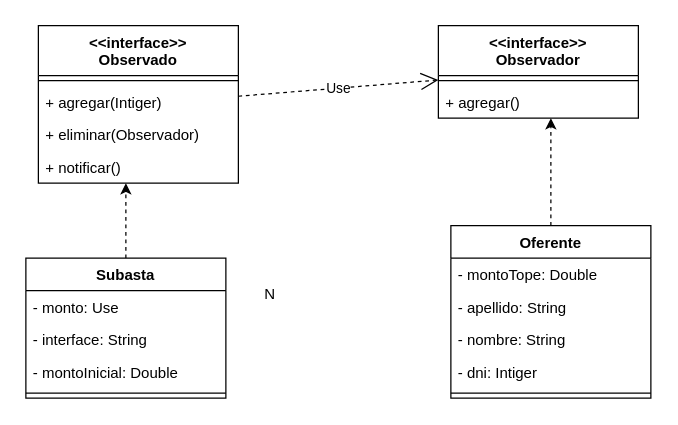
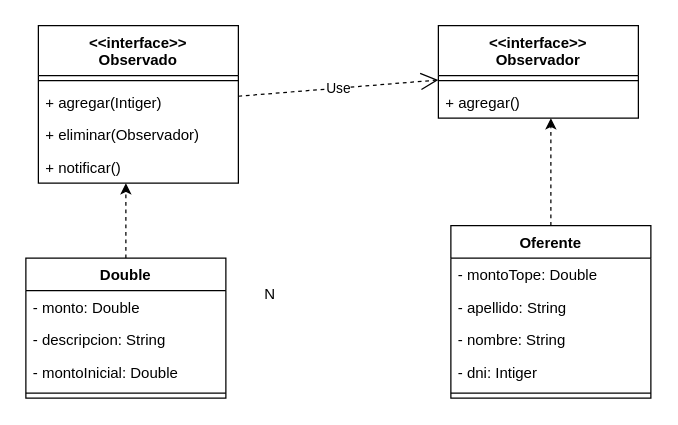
- <mxCell id="3" value="Subasta" style="swimlane;fontStyle=1;align=center;verticalAlign=top;childLayout=stackLayout;horizontal=1;startSize=26;horizontalStack=0;resizeParent=1;resizeParentMax=0;resizeLast=0;collapsible=1;marginBottom=0;" vertex="1" parent="1"><mxGeometry x="20" y="206" width="160" height="112" as="geometry" /></mxCell>
+ <mxCell id="3" value="Double" style="swimlane;fontStyle=1;align=center;verticalAlign=top;childLayout=stackLayout;horizontal=1;startSize=26;horizontalStack=0;resizeParent=1;resizeParentMax=0;resizeLast=0;collapsible=1;marginBottom=0;" vertex="1" parent="1"><mxGeometry x="20" y="206" width="160" height="112" as="geometry" /></mxCell>
- <mxCell id="4" value="- monto: Use" style="text;strokeColor=none;fillColor=none;align=left;verticalAlign=top;spacingLeft=4;spacingRight=4;overflow=hidden;rotatable=0;points=[[0,0.5],[1,0.5]];portConstraint=eastwest;" vertex="1" parent="3"><mxGeometry y="26" width="160" height="26" as="geometry" /></mxCell>
+ <mxCell id="4" value="- monto: Double" style="text;strokeColor=none;fillColor=none;align=left;verticalAlign=top;spacingLeft=4;spacingRight=4;overflow=hidden;rotatable=0;points=[[0,0.5],[1,0.5]];portConstraint=eastwest;" vertex="1" parent="3"><mxGeometry y="26" width="160" height="26" as="geometry" /></mxCell>
- <mxCell id="5" value="- interface: String " style="text;strokeColor=none;fillColor=none;align=left;verticalAlign=top;spacingLeft=4;spacingRight=4;overflow=hidden;rotatable=0;points=[[0,0.5],[1,0.5]];portConstraint=eastwest;" vertex="1" parent="3"><mxGeometry y="52" width="160" height="26" as="geometry" /></mxCell>
+ <mxCell id="5" value="- descripcion: String " style="text;strokeColor=none;fillColor=none;align=left;verticalAlign=top;spacingLeft=4;spacingRight=4;overflow=hidden;rotatable=0;points=[[0,0.5],[1,0.5]];portConstraint=eastwest;" vertex="1" parent="3"><mxGeometry y="52" width="160" height="26" as="geometry" /></mxCell>
